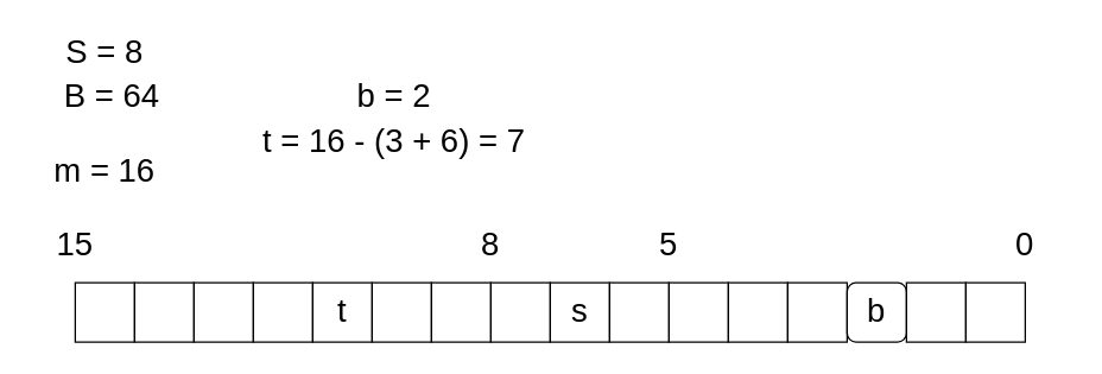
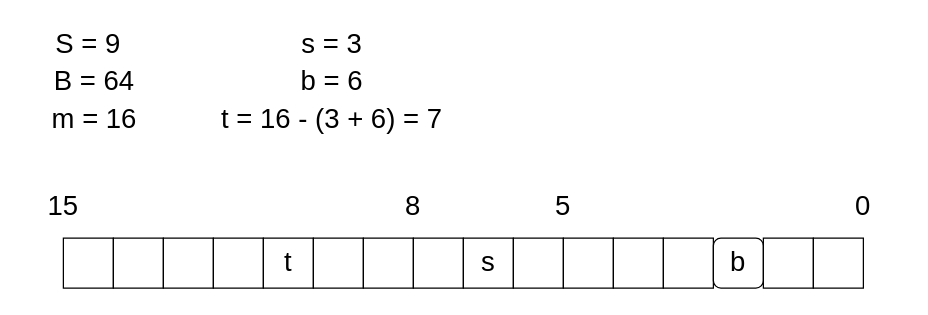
- <mxCell id="21" value="S = 8" style="text;html=1;strokeColor=none;fillColor=none;align=center;verticalAlign=middle;whiteSpace=wrap;rounded=0;fontSize=22;" parent="1" vertex="1"><mxGeometry x="40" y="20" width="60" height="30" as="geometry" /></mxCell>
+ <mxCell id="21" value="S = 9" style="text;html=1;strokeColor=none;fillColor=none;align=center;verticalAlign=middle;whiteSpace=wrap;rounded=0;fontSize=22;" parent="1" vertex="1"><mxGeometry x="40" y="20" width="60" height="30" as="geometry" /></mxCell>
+ <mxCell id="23" value="s = 3" style="text;html=1;strokeColor=none;fillColor=none;align=center;verticalAlign=middle;whiteSpace=wrap;rounded=0;fontSize=22;" parent="1" vertex="1"><mxGeometry x="235" y="20" width="60" height="30" as="geometry" /></mxCell>
- <mxCell id="24" value="b = 2" style="text;html=1;strokeColor=none;fillColor=none;align=center;verticalAlign=middle;whiteSpace=wrap;rounded=0;fontSize=22;" parent="1" vertex="1"><mxGeometry x="235" y="50" width="60" height="30" as="geometry" /></mxCell>
+ <mxCell id="24" value="b = 6" style="text;html=1;strokeColor=none;fillColor=none;align=center;verticalAlign=middle;whiteSpace=wrap;rounded=0;fontSize=22;" parent="1" vertex="1"><mxGeometry x="235" y="50" width="60" height="30" as="geometry" /></mxCell>
- <mxCell id="20" value="m = 16" style="text;html=1;strokeColor=none;fillColor=none;align=center;verticalAlign=middle;whiteSpace=wrap;rounded=0;fontSize=22;" parent="1" vertex="1"><mxGeometry x="35" y="100" width="70" height="30" as="geometry" /></mxCell>
+ <mxCell id="20" value="m = 16" style="text;html=1;strokeColor=none;fillColor=none;align=center;verticalAlign=middle;whiteSpace=wrap;rounded=0;fontSize=22;" parent="1" vertex="1"><mxGeometry x="40" y="80" width="70" height="30" as="geometry" /></mxCell>
